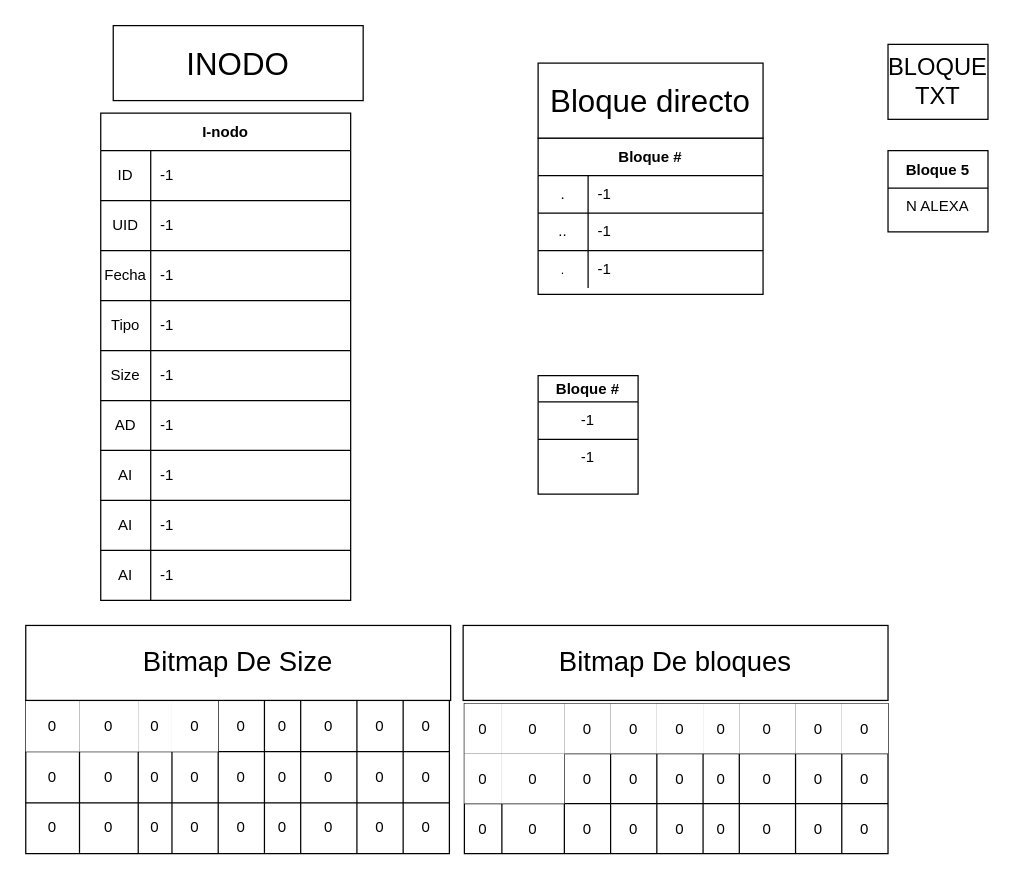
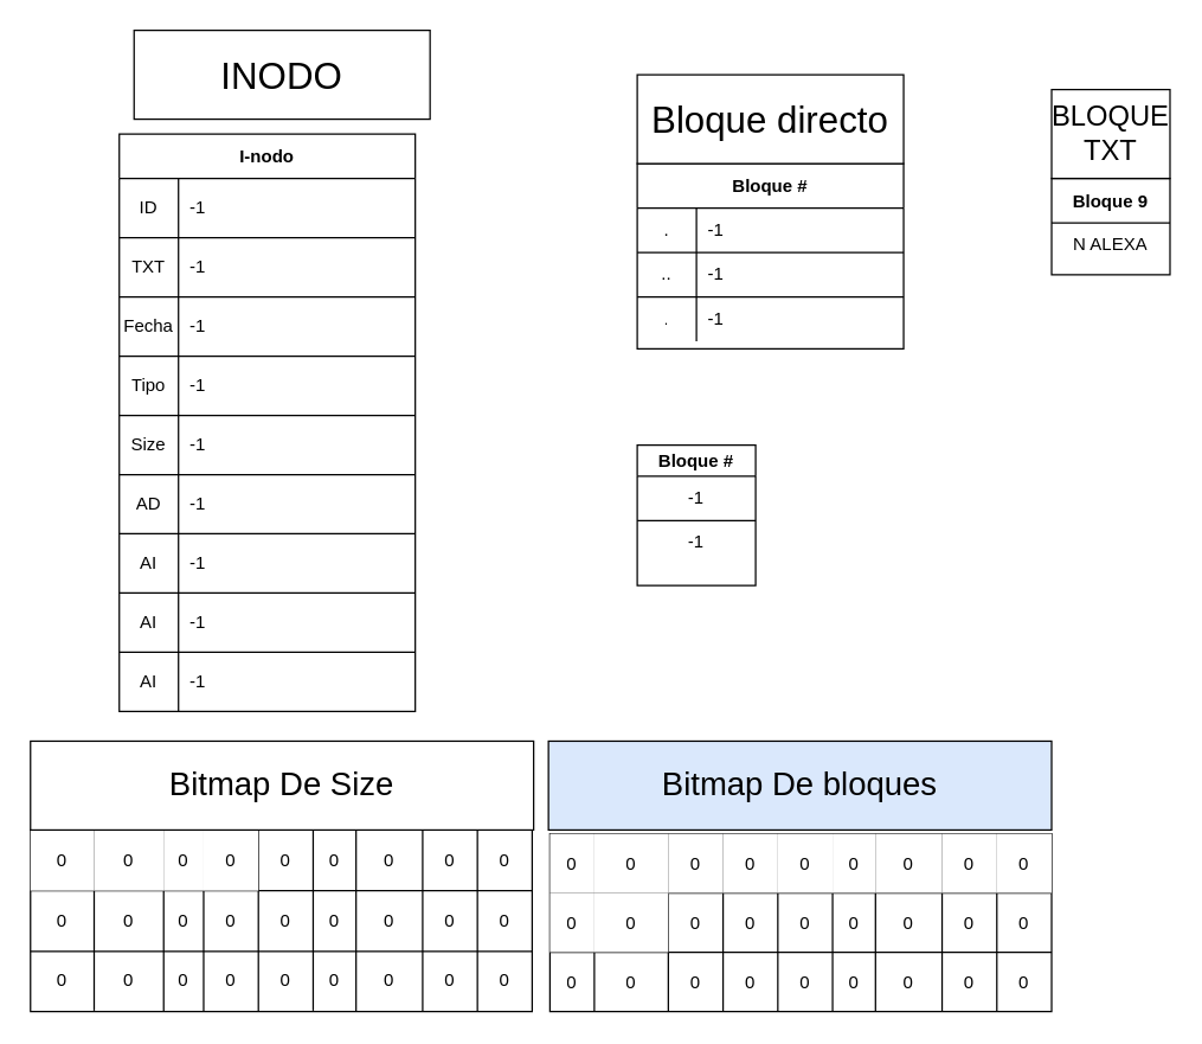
- <mxCell id="116" value="&lt;font style=&quot;font-size: 19px;&quot;&gt;BLOQUE&lt;br&gt;TXT&lt;br&gt;&lt;/font&gt;" style="rounded=0;whiteSpace=wrap;html=1;" vertex="1" parent="1"><mxGeometry x="710" y="35" width="80" height="60" as="geometry" /></mxCell>
+ <mxCell id="116" value="&lt;font style=&quot;font-size: 19px;&quot;&gt;BLOQUE&lt;br&gt;TXT&lt;br&gt;&lt;/font&gt;" style="rounded=0;whiteSpace=wrap;html=1;" vertex="1" parent="1"><mxGeometry x="710" y="60" width="80" height="60" as="geometry" /></mxCell>
- <mxCell id="111" value="Bloque 5" style="shape=table;startSize=30;container=1;collapsible=0;childLayout=tableLayout;fixedRows=1;rowLines=1;fontStyle=1;comic=0;gradientColor=none;resizeLast=0;resizeLastRow=0;" vertex="1" parent="1"><mxGeometry x="710" y="120" width="80" height="65" as="geometry" /></mxCell>
+ <mxCell id="111" value="Bloque 9" style="shape=table;startSize=30;container=1;collapsible=0;childLayout=tableLayout;fixedRows=1;rowLines=1;fontStyle=1;comic=0;gradientColor=none;resizeLast=0;resizeLastRow=0;" vertex="1" parent="1"><mxGeometry x="710" y="120" width="80" height="65" as="geometry" /></mxCell>
- <mxCell id="22" value="UID" style="shape=partialRectangle;html=1;whiteSpace=wrap;connectable=0;fillColor=none;top=0;left=0;bottom=0;right=0;overflow=hidden;" vertex="1" parent="21"><mxGeometry width="40" height="40" as="geometry"><mxRectangle width="40" height="40" as="alternateBounds" /></mxGeometry></mxCell>
+ <mxCell id="22" value="TXT" style="shape=partialRectangle;html=1;whiteSpace=wrap;connectable=0;fillColor=none;top=0;left=0;bottom=0;right=0;overflow=hidden;" vertex="1" parent="21"><mxGeometry width="40" height="40" as="geometry"><mxRectangle width="40" height="40" as="alternateBounds" /></mxGeometry></mxCell>
- <mxCell id="77" value="&lt;font style=&quot;font-size: 22px;&quot;&gt;Bitmap De bloques&lt;/font&gt;" style="rounded=0;whiteSpace=wrap;html=1;fontSize=10;" vertex="1" parent="45"><mxGeometry width="340" height="60" as="geometry" /></mxCell>
+ <mxCell id="77" value="&lt;font style=&quot;font-size: 22px;&quot;&gt;Bitmap De bloques&lt;/font&gt;" style="rounded=0;whiteSpace=wrap;html=1;fontSize=10;fillColor=#dae8fc;" vertex="1" parent="45"><mxGeometry width="340" height="60" as="geometry" /></mxCell>
